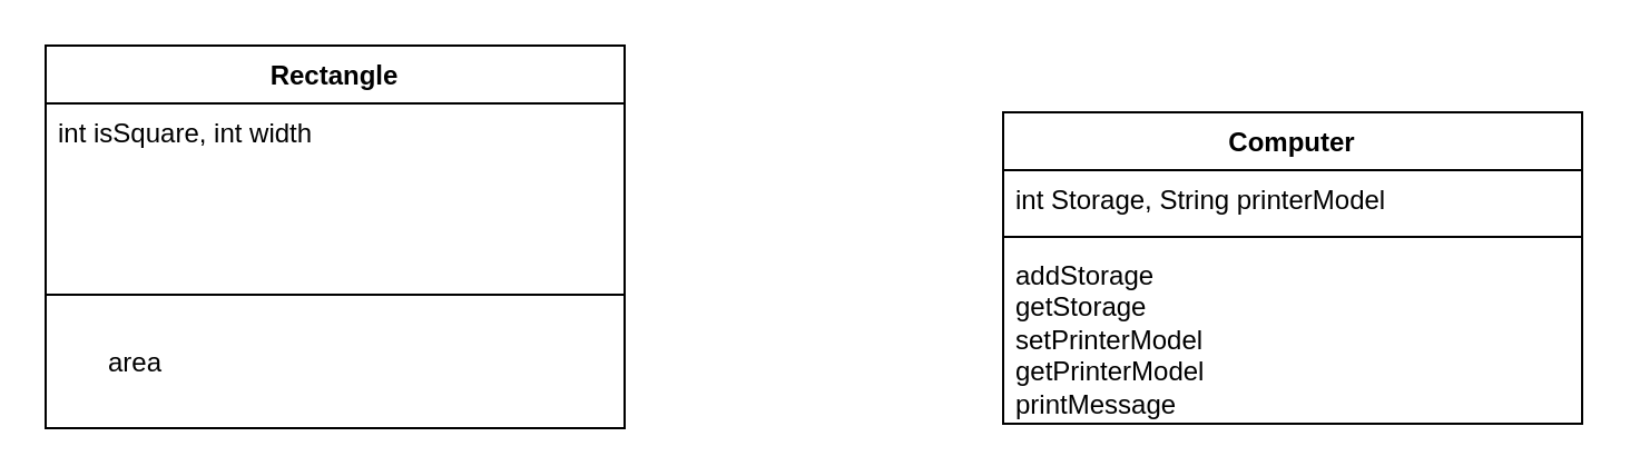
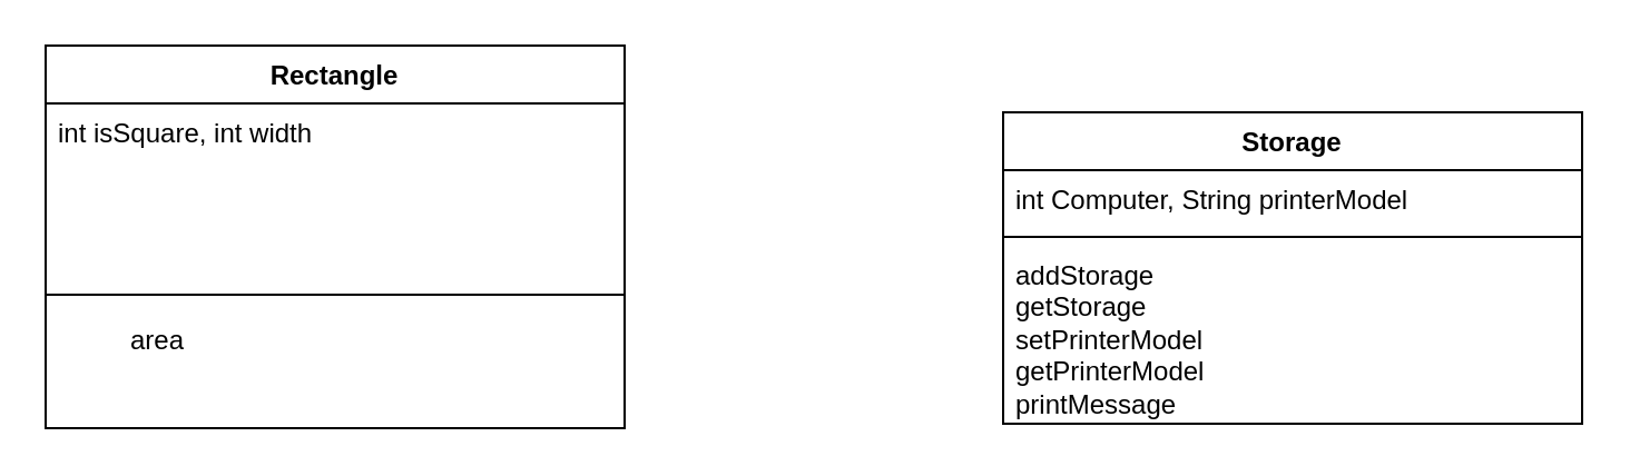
- <mxCell id="6" value="Computer" style="swimlane;fontStyle=1;align=center;verticalAlign=top;childLayout=stackLayout;horizontal=1;startSize=26;horizontalStack=0;resizeParent=1;resizeParentMax=0;resizeLast=0;collapsible=1;marginBottom=0;whiteSpace=wrap;html=1;" vertex="1" parent="1"><mxGeometry x="450" y="50" width="260" height="140" as="geometry" /></mxCell>
+ <mxCell id="6" value="Storage" style="swimlane;fontStyle=1;align=center;verticalAlign=top;childLayout=stackLayout;horizontal=1;startSize=26;horizontalStack=0;resizeParent=1;resizeParentMax=0;resizeLast=0;collapsible=1;marginBottom=0;whiteSpace=wrap;html=1;" vertex="1" parent="1"><mxGeometry x="450" y="50" width="260" height="140" as="geometry" /></mxCell>
- <mxCell id="7" value="int Storage, String printerModel" style="text;strokeColor=none;fillColor=none;align=left;verticalAlign=top;spacingLeft=4;spacingRight=4;overflow=hidden;rotatable=0;points=[[0,0.5],[1,0.5]];portConstraint=eastwest;whiteSpace=wrap;html=1;" vertex="1" parent="6"><mxGeometry y="26" width="260" height="26" as="geometry" /></mxCell>
+ <mxCell id="7" value="int Computer, String printerModel" style="text;strokeColor=none;fillColor=none;align=left;verticalAlign=top;spacingLeft=4;spacingRight=4;overflow=hidden;rotatable=0;points=[[0,0.5],[1,0.5]];portConstraint=eastwest;whiteSpace=wrap;html=1;" vertex="1" parent="6"><mxGeometry y="26" width="260" height="26" as="geometry" /></mxCell>
- <mxCell id="5" value="area" style="text;html=1;align=center;verticalAlign=middle;resizable=0;points=[];autosize=1;strokeColor=none;fillColor=none;" vertex="1" parent="1"><mxGeometry x="35" y="148" width="50" height="30" as="geometry" /></mxCell>
+ <mxCell id="5" value="area" style="text;html=1;align=center;verticalAlign=middle;resizable=0;points=[];autosize=1;strokeColor=none;fillColor=none;" vertex="1" parent="1"><mxGeometry x="45" y="138" width="50" height="30" as="geometry" /></mxCell>
